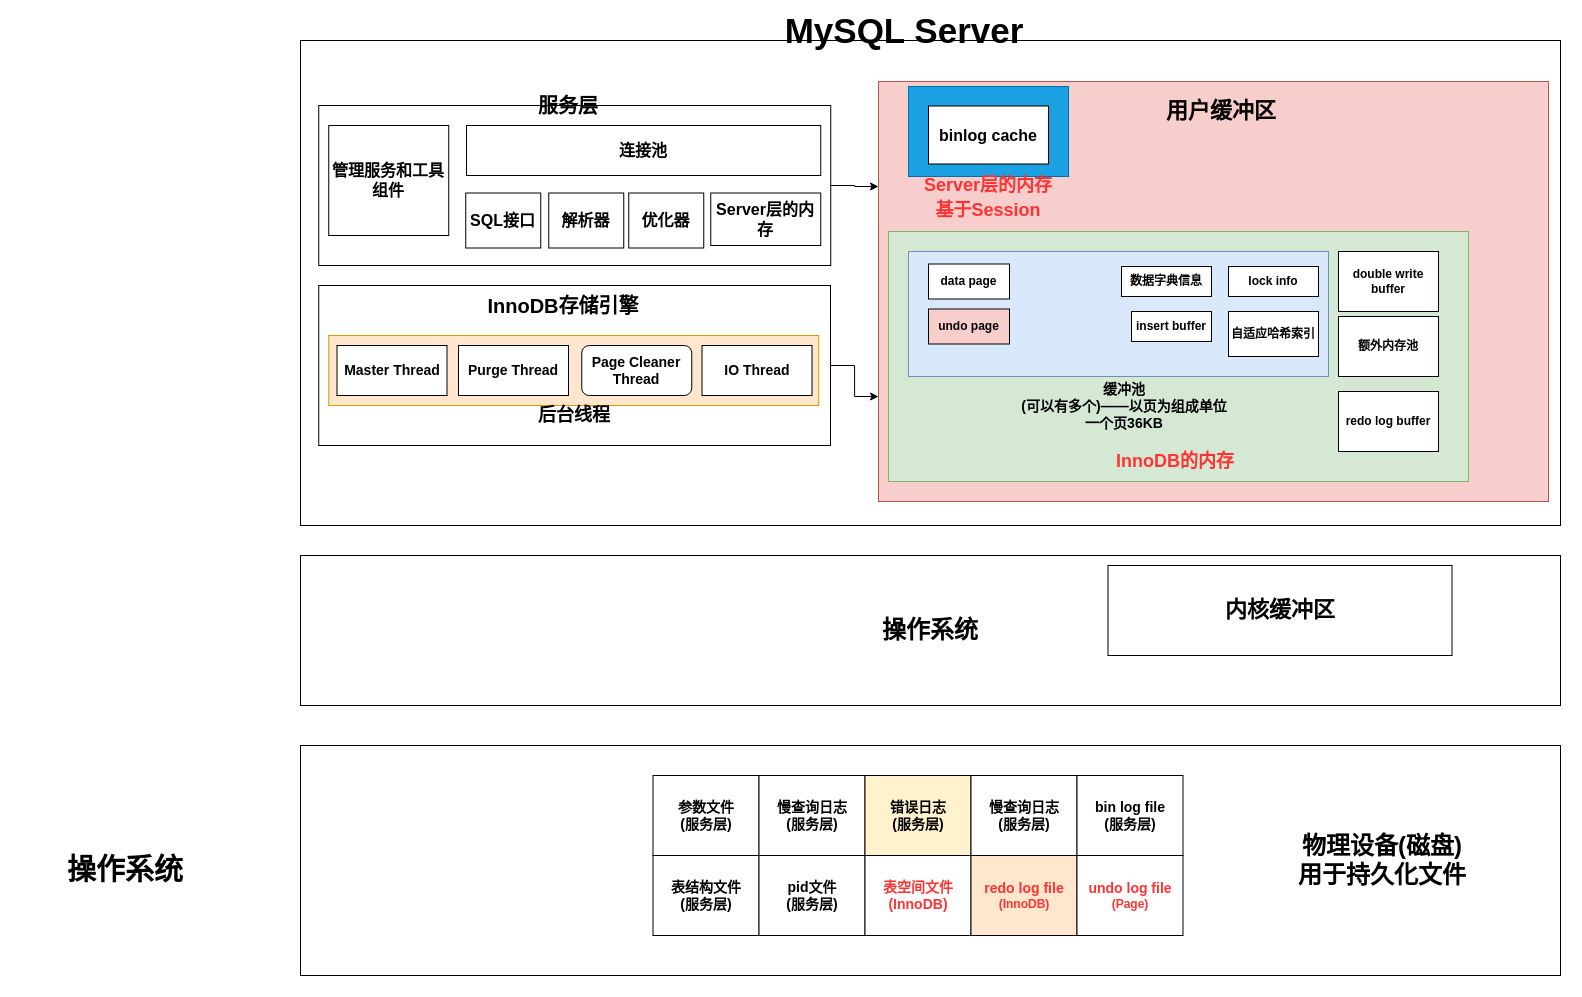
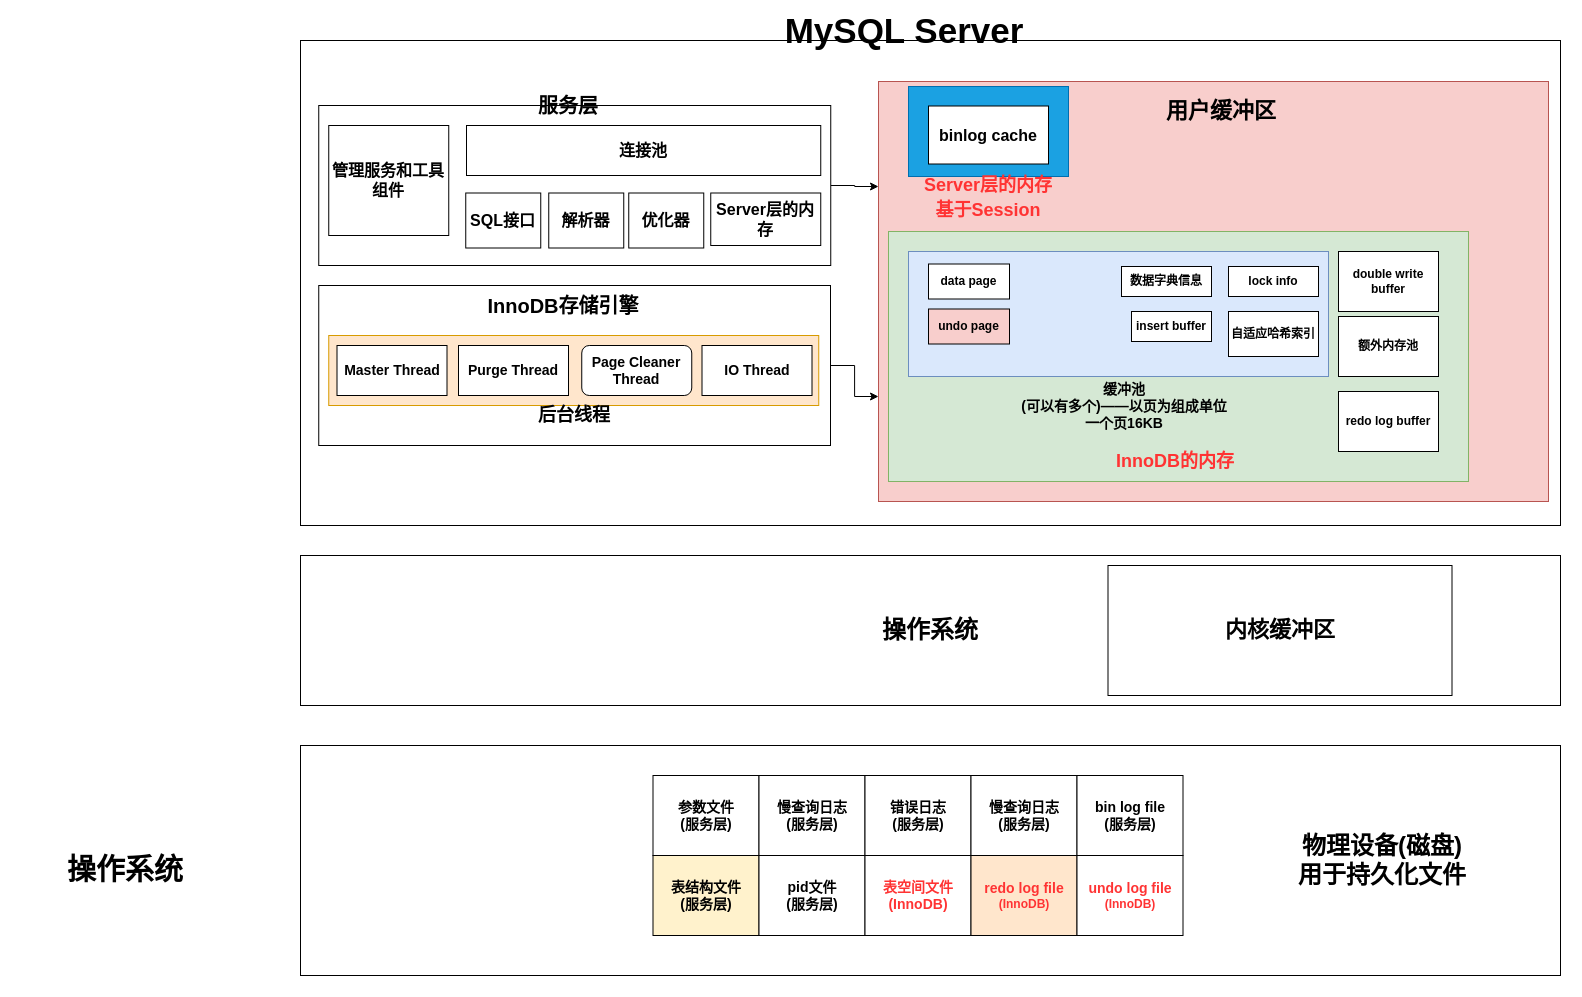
- <mxCell id="7" value="&lt;b style=&quot;font-size: 14px&quot;&gt;缓冲池&lt;br&gt;(可以有多个)——以页为组成单位&lt;br&gt;一个页36KB&lt;br&gt;&lt;/b&gt;" style="text;html=1;strokeColor=none;fillColor=none;align=center;verticalAlign=middle;whiteSpace=wrap;rounded=0;" parent="1" vertex="1"><mxGeometry x="919.75" y="396" width="408.25" height="20" as="geometry" /></mxCell>
+ <mxCell id="7" value="&lt;b style=&quot;font-size: 14px&quot;&gt;缓冲池&lt;br&gt;(可以有多个)——以页为组成单位&lt;br&gt;一个页16KB&lt;br&gt;&lt;/b&gt;" style="text;html=1;strokeColor=none;fillColor=none;align=center;verticalAlign=middle;whiteSpace=wrap;rounded=0;" parent="1" vertex="1"><mxGeometry x="919.75" y="396" width="408.25" height="20" as="geometry" /></mxCell>
- <mxCell id="42" value="&lt;b&gt;&lt;font style=&quot;font-size: 22px&quot;&gt;内核缓冲区&lt;/font&gt;&lt;/b&gt;" style="rounded=0;whiteSpace=wrap;html=1;" vertex="1" parent="1"><mxGeometry x="1107.5" y="565" width="344" height="90" as="geometry" /></mxCell>
+ <mxCell id="42" value="&lt;b&gt;&lt;font style=&quot;font-size: 22px&quot;&gt;内核缓冲区&lt;/font&gt;&lt;/b&gt;" style="rounded=0;whiteSpace=wrap;html=1;" vertex="1" parent="1"><mxGeometry x="1107.5" y="565" width="344" height="130" as="geometry" /></mxCell>
- <mxCell id="47" value="&lt;b style=&quot;font-size: 14px&quot;&gt;错误日志&lt;br&gt;(服务层)&lt;/b&gt;" style="rounded=0;whiteSpace=wrap;html=1;fillColor=#fff2cc;" parent="1" vertex="1"><mxGeometry x="864.5" y="775" width="106" height="80" as="geometry" /></mxCell>
+ <mxCell id="47" value="&lt;b style=&quot;font-size: 14px&quot;&gt;错误日志&lt;br&gt;(服务层)&lt;/b&gt;" style="rounded=0;whiteSpace=wrap;html=1;" parent="1" vertex="1"><mxGeometry x="864.5" y="775" width="106" height="80" as="geometry" /></mxCell>
- <mxCell id="50" value="&lt;b style=&quot;font-size: 14px&quot;&gt;表结构文件&lt;br&gt;(服务层)&lt;/b&gt;" style="rounded=0;whiteSpace=wrap;html=1;" parent="1" vertex="1"><mxGeometry x="652.5" y="855" width="106" height="80" as="geometry" /></mxCell>
+ <mxCell id="50" value="&lt;b style=&quot;font-size: 14px&quot;&gt;表结构文件&lt;br&gt;(服务层)&lt;/b&gt;" style="rounded=0;whiteSpace=wrap;html=1;fillColor=#fff2cc;" parent="1" vertex="1"><mxGeometry x="652.5" y="855" width="106" height="80" as="geometry" /></mxCell>
- <mxCell id="54" value="&lt;font color=&quot;#ff3333&quot;&gt;&lt;b&gt;&lt;span style=&quot;font-size: 14px&quot;&gt;undo log file&lt;br&gt;&lt;/span&gt;(Page)&lt;/b&gt;&lt;/font&gt;" style="rounded=0;whiteSpace=wrap;html=1;" parent="1" vertex="1"><mxGeometry x="1076.5" y="855" width="106" height="80" as="geometry" /></mxCell>
+ <mxCell id="54" value="&lt;font color=&quot;#ff3333&quot;&gt;&lt;b&gt;&lt;span style=&quot;font-size: 14px&quot;&gt;undo log file&lt;br&gt;&lt;/span&gt;(InnoDB)&lt;/b&gt;&lt;/font&gt;" style="rounded=0;whiteSpace=wrap;html=1;" parent="1" vertex="1"><mxGeometry x="1076.5" y="855" width="106" height="80" as="geometry" /></mxCell>
